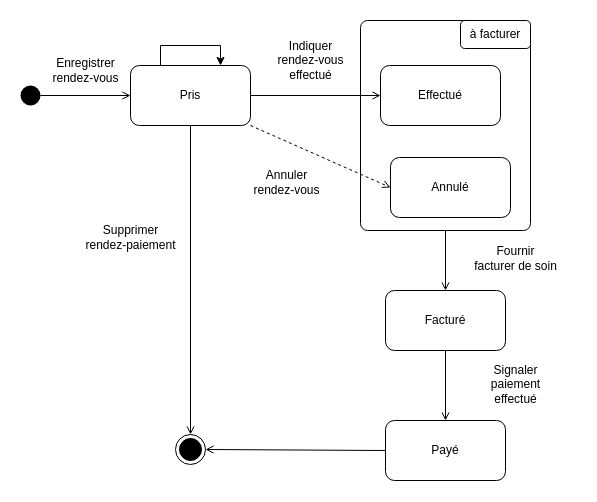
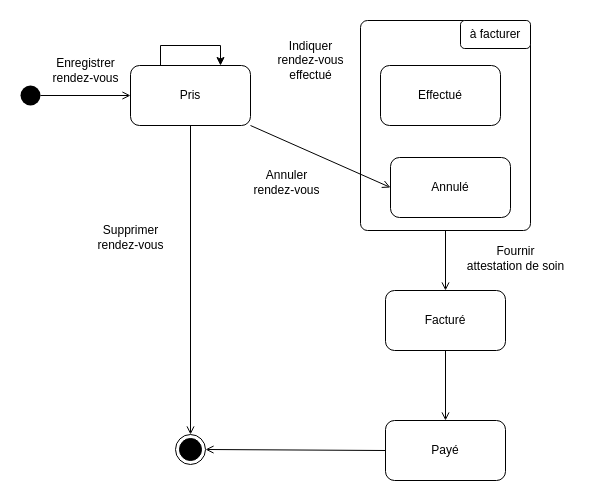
- <mxCell id="10" value="" style="endArrow=open;html=1;rounded=0;exitX=1;exitY=0.5;exitDx=0;exitDy=0;endFill=0;entryX=0;entryY=0.5;entryDx=0;entryDy=0;" parent="1" source="6" target="9" edge="1"><mxGeometry width="50" height="50" relative="1" as="geometry"><mxPoint x="-40" y="105" as="sourcePoint" /><mxPoint x="290" y="95" as="targetPoint" /></mxGeometry></mxCell>
- <mxCell id="18" value="" style="endArrow=open;html=1;rounded=0;exitX=1;exitY=1;exitDx=0;exitDy=0;endFill=0;entryX=0;entryY=0.5;entryDx=0;entryDy=0;dashed=1;" parent="1" source="6" target="17" edge="1"><mxGeometry width="50" height="50" relative="1" as="geometry"><mxPoint x="140" y="135" as="sourcePoint" /><mxPoint x="130" y="210" as="targetPoint" /></mxGeometry></mxCell>
+ <mxCell id="18" value="" style="endArrow=open;html=1;rounded=0;exitX=1;exitY=1;exitDx=0;exitDy=0;endFill=0;entryX=0;entryY=0.5;entryDx=0;entryDy=0;" parent="1" source="6" target="17" edge="1"><mxGeometry width="50" height="50" relative="1" as="geometry"><mxPoint x="140" y="135" as="sourcePoint" /><mxPoint x="130" y="210" as="targetPoint" /></mxGeometry></mxCell>
- <mxCell id="15" value="Supprimer&lt;br&gt;rendez-paiement" style="text;html=1;align=center;verticalAlign=middle;resizable=0;points=[];autosize=1;strokeColor=none;fillColor=none;" parent="1" vertex="1"><mxGeometry x="85" y="217" width="90" height="40" as="geometry" /></mxCell>
+ <mxCell id="15" value="Supprimer&lt;br&gt;rendez-vous" style="text;html=1;align=center;verticalAlign=middle;resizable=0;points=[];autosize=1;strokeColor=none;fillColor=none;" parent="1" vertex="1"><mxGeometry x="85" y="217" width="90" height="40" as="geometry" /></mxCell>
- <mxCell id="14" value="Fournir&lt;br&gt;facturer de soin" style="text;html=1;align=center;verticalAlign=middle;resizable=0;points=[];autosize=1;strokeColor=none;fillColor=none;" parent="1" vertex="1"><mxGeometry x="455" y="238" width="120" height="40" as="geometry" /></mxCell>
+ <mxCell id="14" value="Fournir&lt;br&gt;attestation de soin" style="text;html=1;align=center;verticalAlign=middle;resizable=0;points=[];autosize=1;strokeColor=none;fillColor=none;" parent="1" vertex="1"><mxGeometry x="455" y="238" width="120" height="40" as="geometry" /></mxCell>
- <mxCell id="20" value="Signaler&lt;br&gt;paiement&lt;br&gt;effectué" style="text;html=1;align=center;verticalAlign=middle;resizable=0;points=[];autosize=1;strokeColor=none;fillColor=none;" parent="1" vertex="1"><mxGeometry x="480" y="354" width="70" height="60" as="geometry" /></mxCell>
